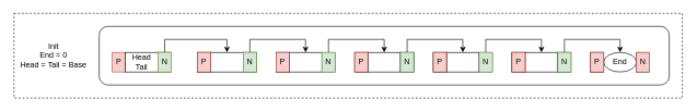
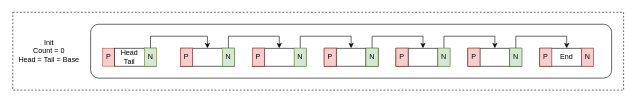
- <mxCell id="55" value="Init&lt;br&gt;End = 0&lt;br&gt;Head = Tail = Base" style="text;html=1;align=center;verticalAlign=middle;resizable=0;points=[];autosize=1;strokeColor=none;fillColor=none;" parent="1" vertex="1"><mxGeometry x="20" y="55" width="120" height="60" as="geometry" /></mxCell>
+ <mxCell id="55" value="Init&lt;br&gt;Count = 0&lt;br&gt;Head = Tail = Base" style="text;html=1;align=center;verticalAlign=middle;resizable=0;points=[];autosize=1;strokeColor=none;fillColor=none;" parent="1" vertex="1"><mxGeometry x="20" y="55" width="120" height="60" as="geometry" /></mxCell>
- <mxCell id="45" value="End" style="ellipse;whiteSpace=wrap;html=1;" parent="1" vertex="1"><mxGeometry x="920" y="80" width="50" height="30" as="geometry" /></mxCell>
+ <mxCell id="45" value="End" style="rounded=0;whiteSpace=wrap;html=1;" parent="1" vertex="1"><mxGeometry x="920" y="80" width="50" height="30" as="geometry" /></mxCell>
